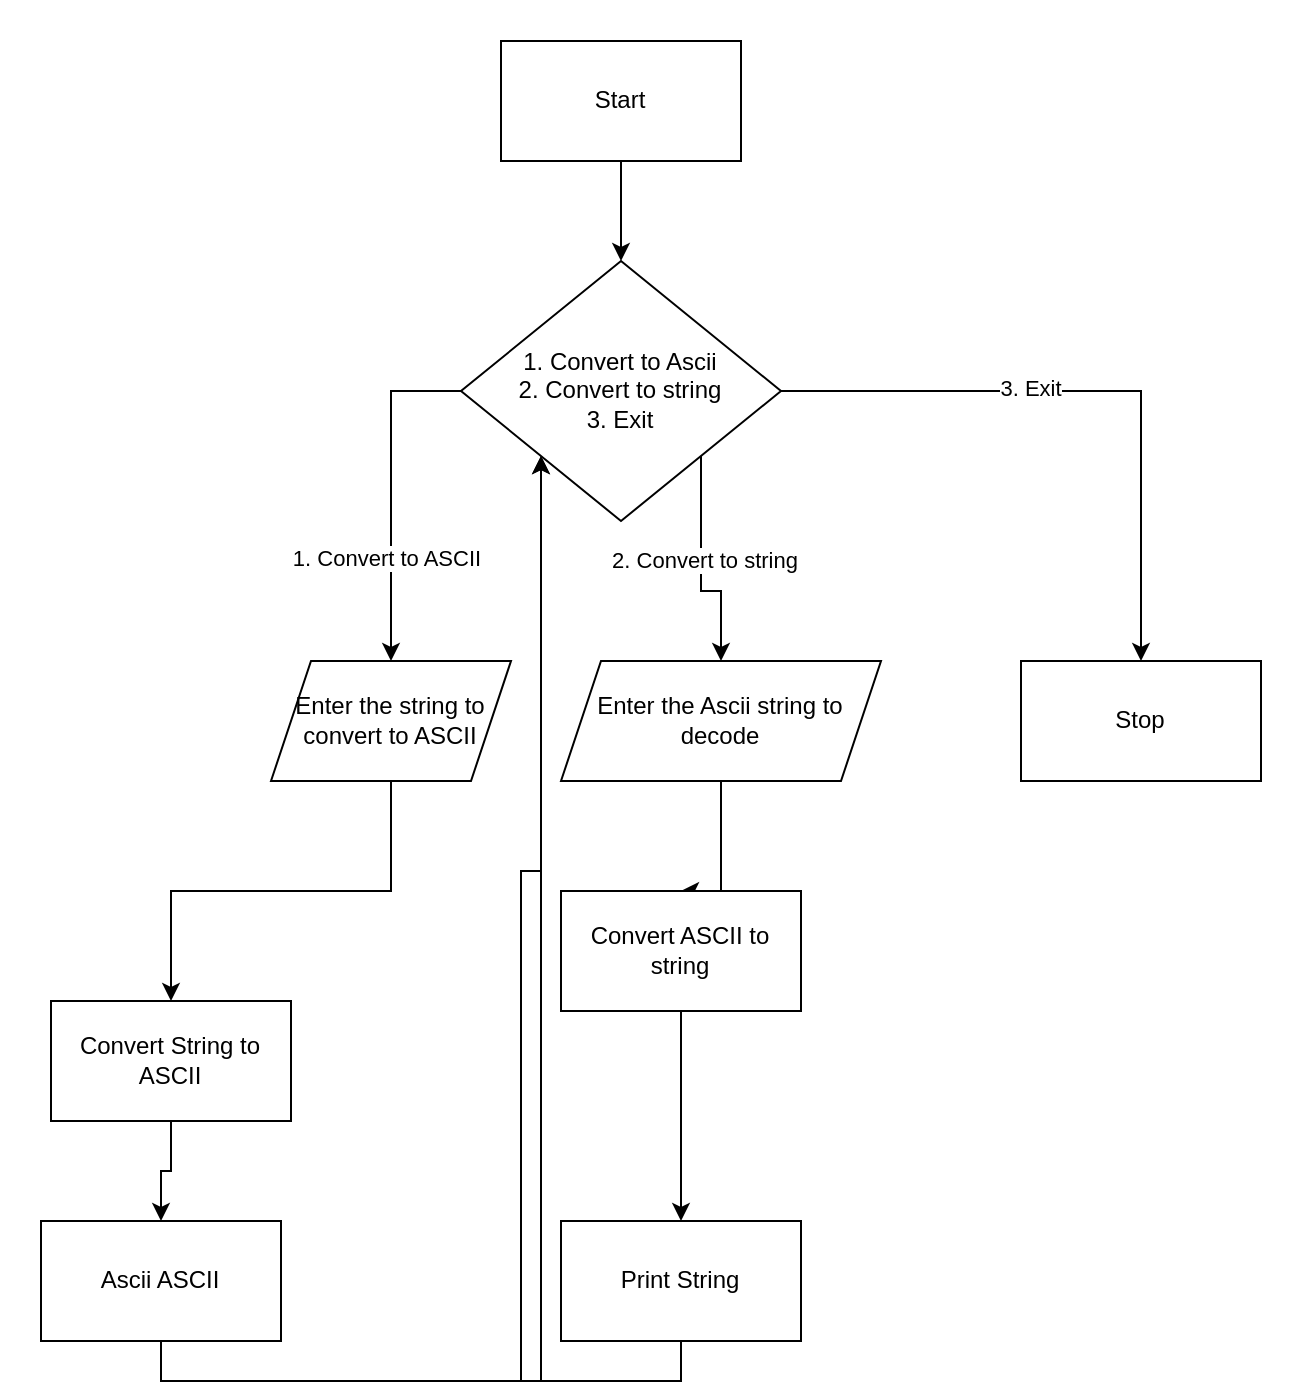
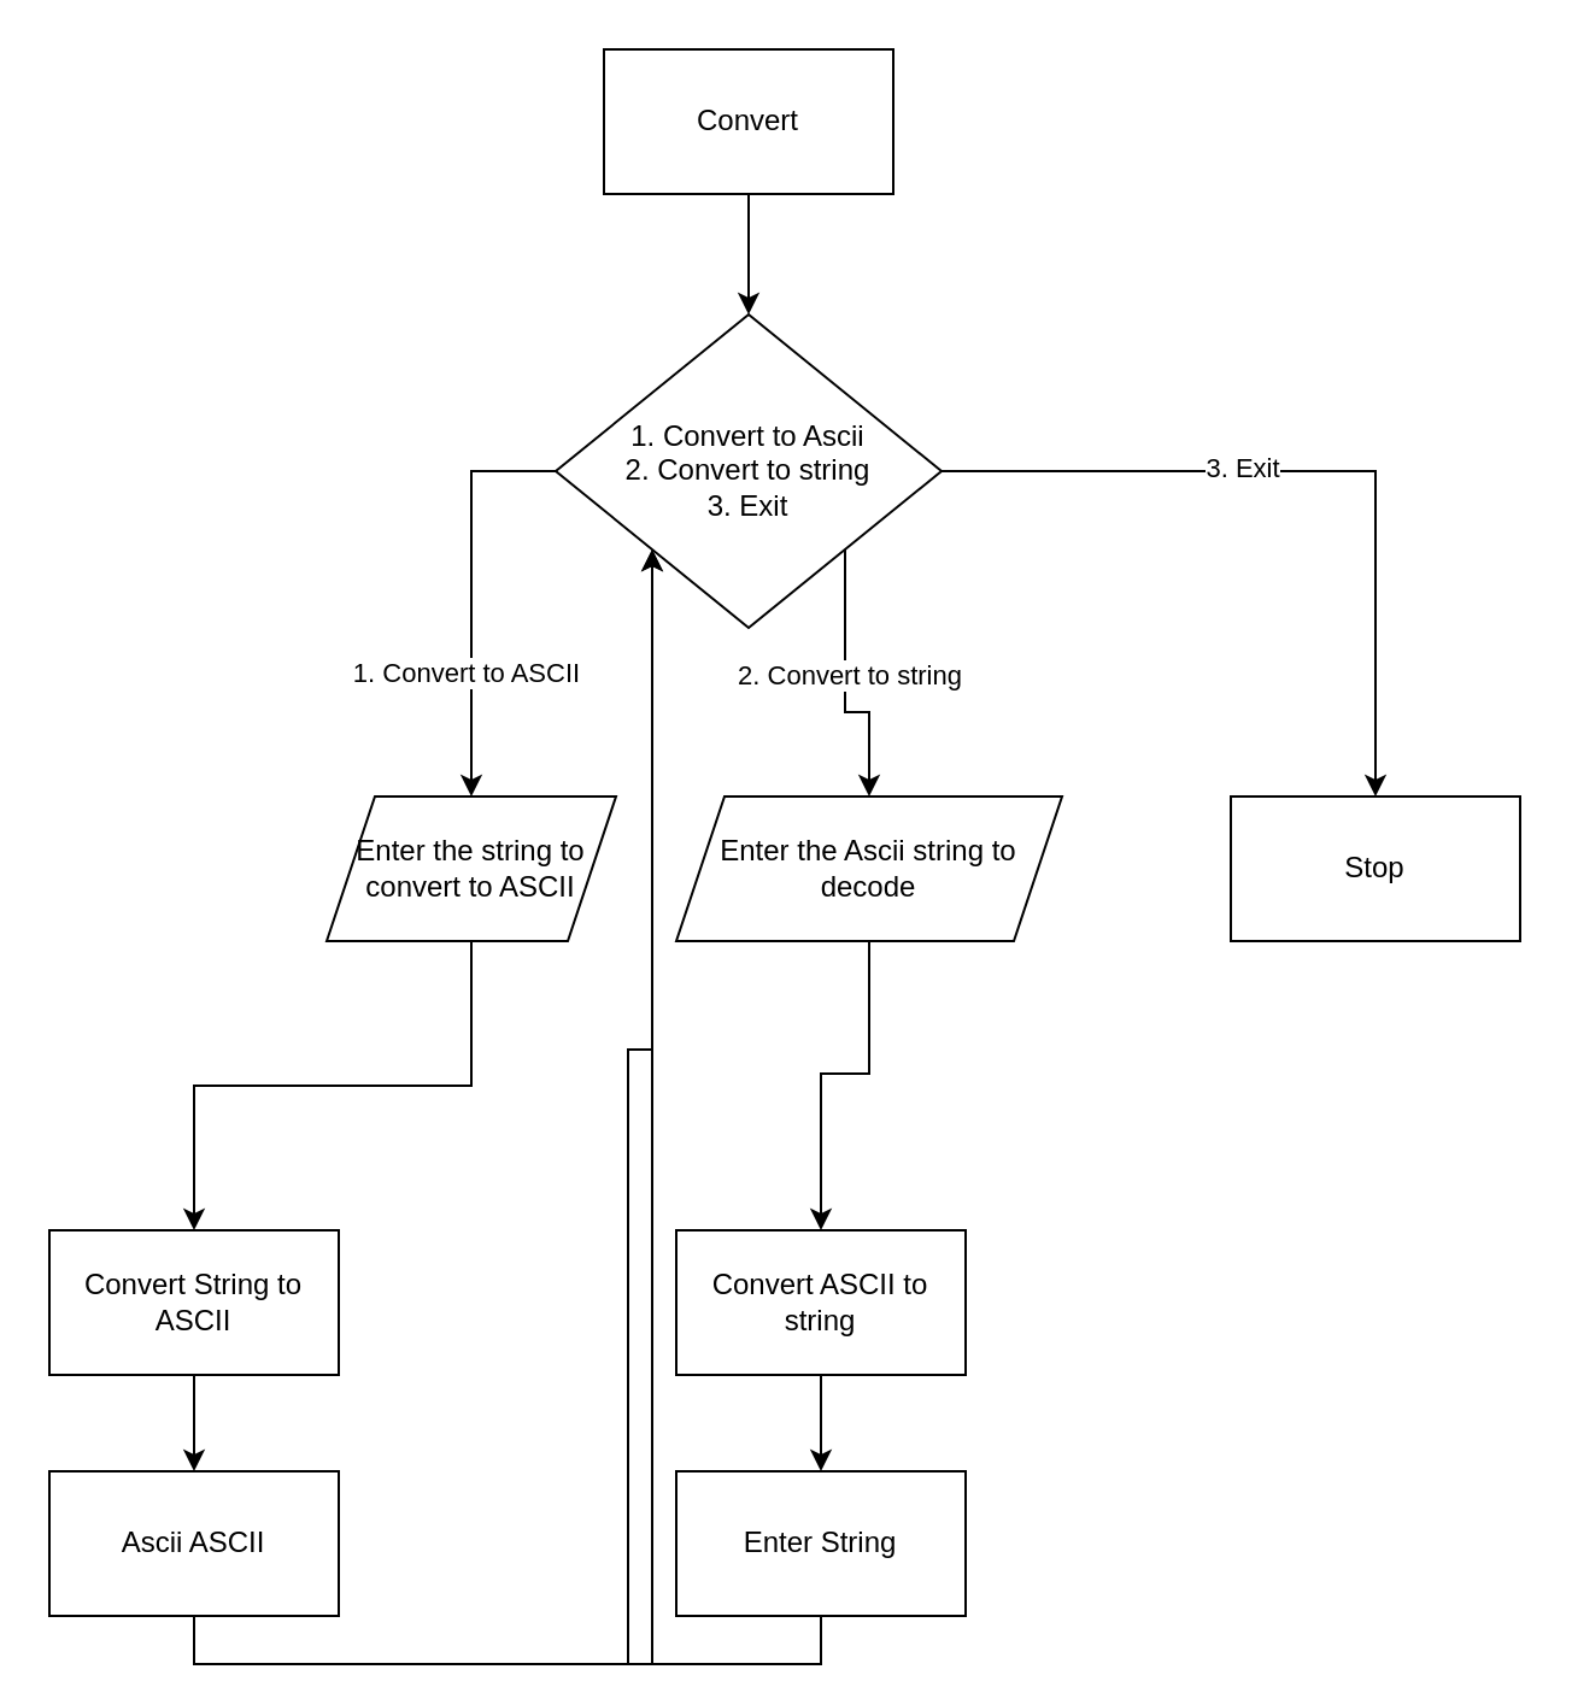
- <mxCell id="3" value="Start" style="rounded=0;whiteSpace=wrap;html=1;" vertex="1" parent="1"><mxGeometry x="250" y="20" width="120" height="60" as="geometry" /></mxCell>
+ <mxCell id="3" value="Convert" style="rounded=0;whiteSpace=wrap;html=1;" vertex="1" parent="1"><mxGeometry x="250" y="20" width="120" height="60" as="geometry" /></mxCell>
- <mxCell id="17" value="Convert ASCII to string" style="rounded=0;whiteSpace=wrap;html=1;" vertex="1" parent="1"><mxGeometry x="280" y="445" width="120" height="60" as="geometry" /></mxCell>
+ <mxCell id="17" value="Convert ASCII to string" style="rounded=0;whiteSpace=wrap;html=1;" vertex="1" parent="1"><mxGeometry x="280" y="510" width="120" height="60" as="geometry" /></mxCell>
- <mxCell id="21" value="Convert String to ASCII" style="rounded=0;whiteSpace=wrap;html=1;" vertex="1" parent="1"><mxGeometry x="25" y="500" width="120" height="60" as="geometry" /></mxCell>
+ <mxCell id="21" value="Convert String to ASCII" style="rounded=0;whiteSpace=wrap;html=1;" vertex="1" parent="1"><mxGeometry x="20" y="510" width="120" height="60" as="geometry" /></mxCell>
- <mxCell id="19" value="Print String" style="rounded=0;whiteSpace=wrap;html=1;" vertex="1" parent="1"><mxGeometry x="280" y="610" width="120" height="60" as="geometry" /></mxCell>
+ <mxCell id="19" value="Enter String" style="rounded=0;whiteSpace=wrap;html=1;" vertex="1" parent="1"><mxGeometry x="280" y="610" width="120" height="60" as="geometry" /></mxCell>
